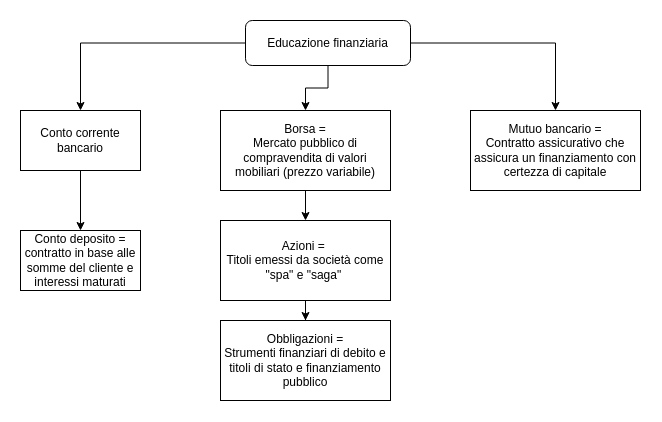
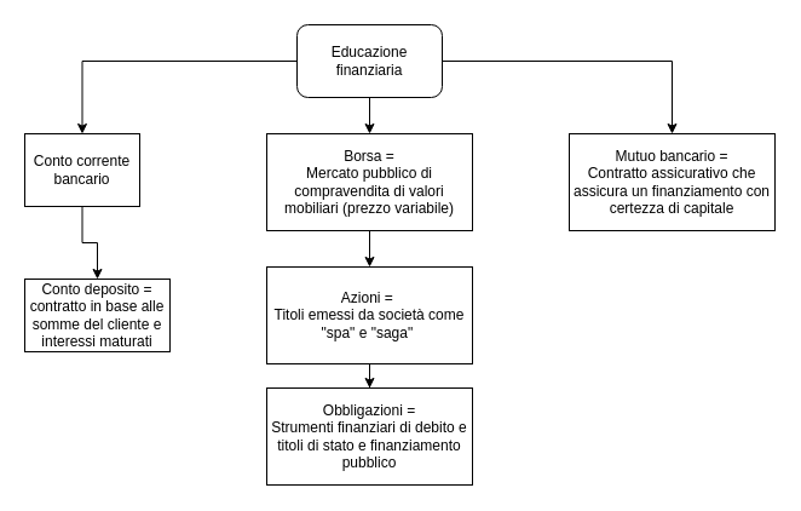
- <mxCell id="5" value="Educazione finanziaria" style="rounded=1;whiteSpace=wrap;html=1;" vertex="1" parent="1"><mxGeometry x="245" y="20" width="165" height="45" as="geometry" /></mxCell>
+ <mxCell id="5" value="Educazione finanziaria" style="rounded=1;whiteSpace=wrap;html=1;" vertex="1" parent="1"><mxGeometry x="245" y="20" width="120" height="60" as="geometry" /></mxCell>
- <mxCell id="7" value="Conto corrente bancario" style="rounded=0;whiteSpace=wrap;html=1;" vertex="1" parent="1"><mxGeometry x="20" y="110" width="120" height="60" as="geometry" /></mxCell>
+ <mxCell id="7" value="Conto corrente bancario" style="rounded=0;whiteSpace=wrap;html=1;" vertex="1" parent="1"><mxGeometry x="20" y="110" width="95" height="60" as="geometry" /></mxCell>
